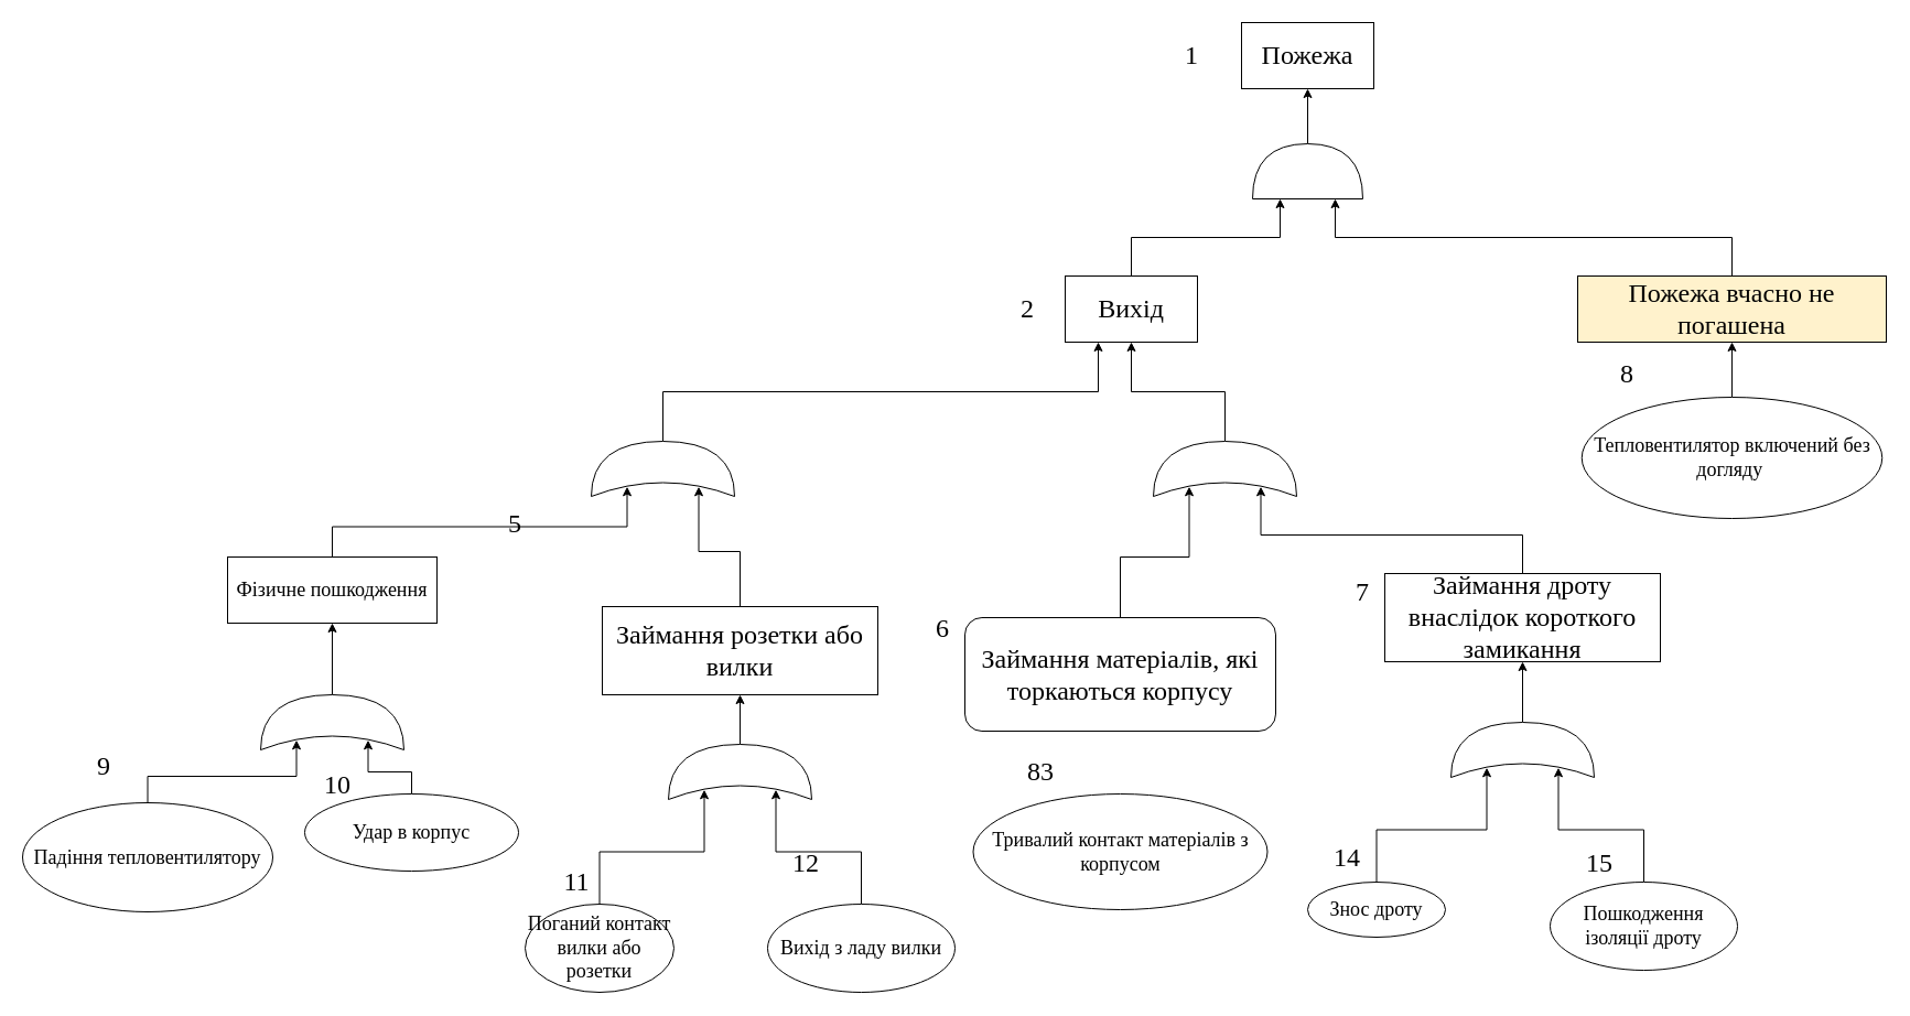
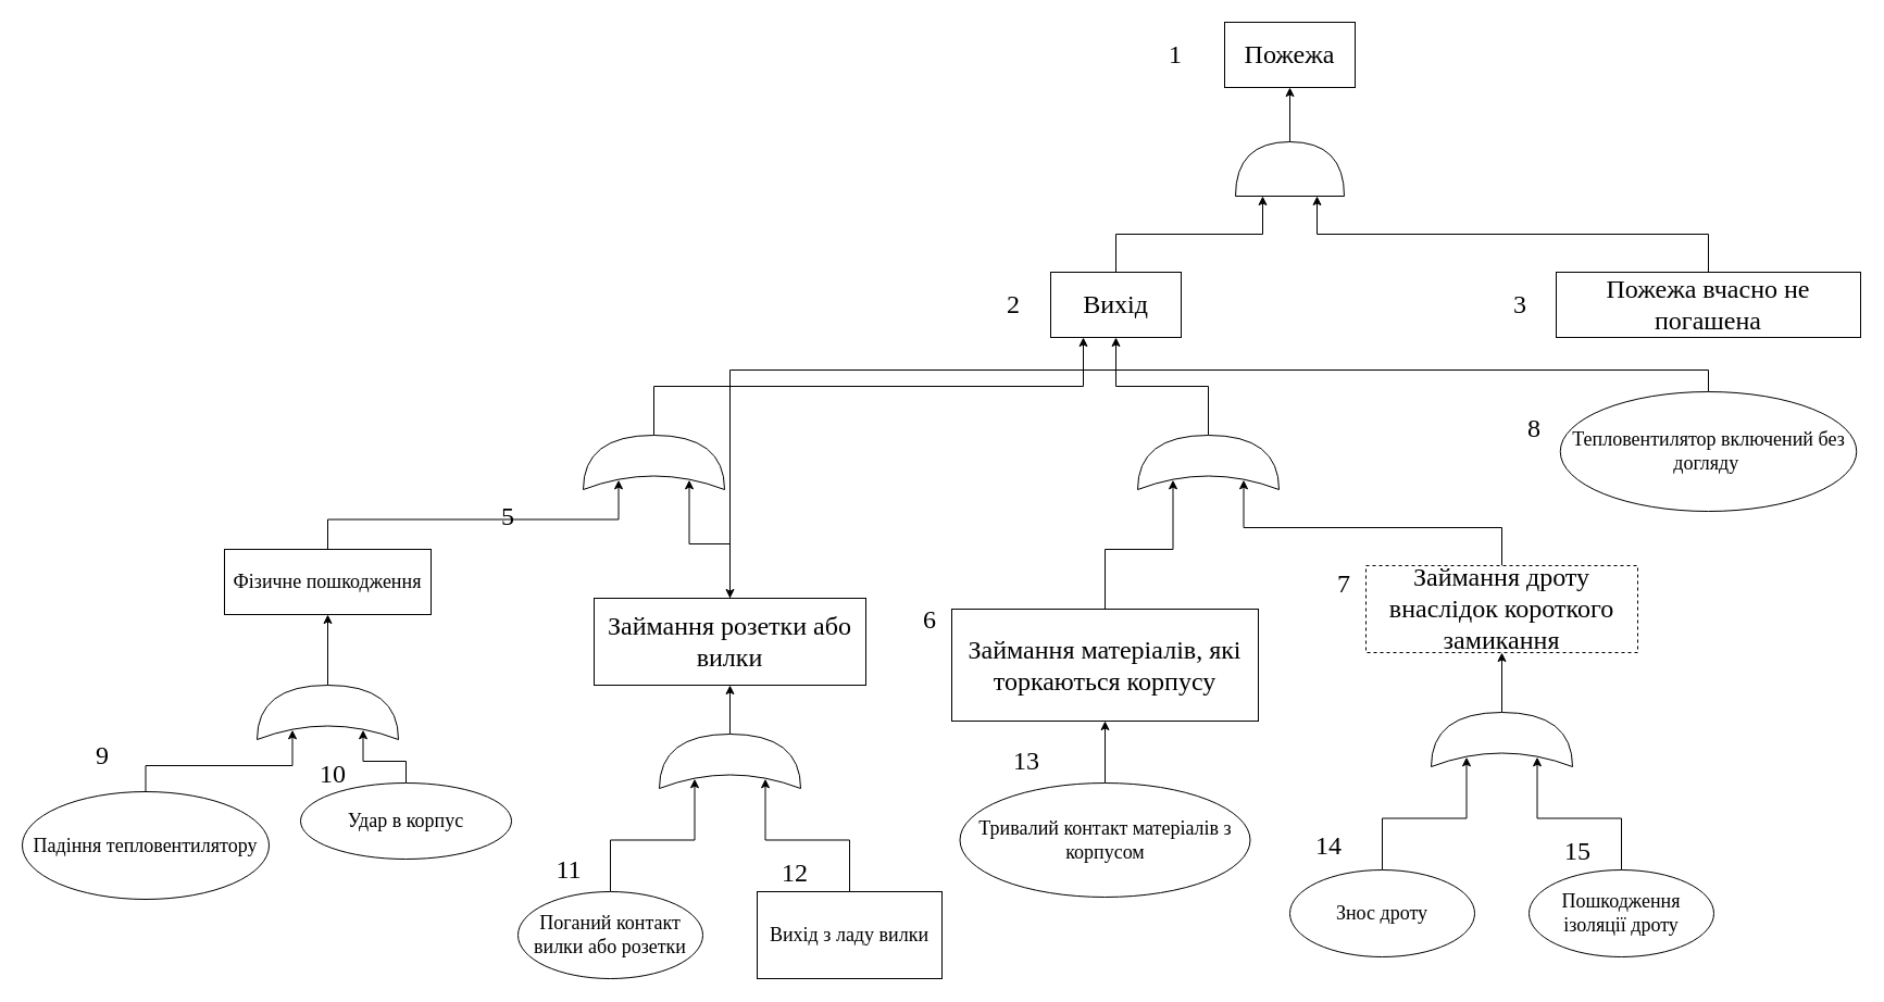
+ <mxCell id="41" value="&lt;font face=&quot;Times New Roman&quot; style=&quot;font-size: 24px&quot;&gt;3&lt;/font&gt;" style="text;html=1;strokeColor=none;fillColor=none;align=center;verticalAlign=middle;whiteSpace=wrap;rounded=0;" vertex="1" parent="1"><mxGeometry x="1378" y="270" width="40" height="20" as="geometry" /></mxCell>
- <mxCell id="8" value="&lt;font face=&quot;Times New Roman&quot; style=&quot;font-size: 24px&quot;&gt;Пожежа вчасно не погашена&lt;/font&gt;" style="rounded=0;whiteSpace=wrap;html=1;fillColor=#fff2cc;" vertex="1" parent="1"><mxGeometry x="1431" y="250" width="280" height="60" as="geometry" /></mxCell>
+ <mxCell id="8" value="&lt;font face=&quot;Times New Roman&quot; style=&quot;font-size: 24px&quot;&gt;Пожежа вчасно не погашена&lt;/font&gt;" style="rounded=0;whiteSpace=wrap;html=1;" vertex="1" parent="1"><mxGeometry x="1431" y="250" width="280" height="60" as="geometry" /></mxCell>
- <mxCell id="5" style="edgeStyle=orthogonalEdgeStyle;rounded=0;orthogonalLoop=1;jettySize=auto;html=1;exitX=0.5;exitY=0;exitDx=0;exitDy=0;entryX=0.5;entryY=1;entryDx=0;entryDy=0;" edge="1" parent="1" source="6" target="8"><mxGeometry relative="1" as="geometry" /></mxCell>
+ <mxCell id="5" style="edgeStyle=orthogonalEdgeStyle;rounded=0;orthogonalLoop=1;jettySize=auto;html=1;exitX=0.5;exitY=0;exitDx=0;exitDy=0;" edge="1" parent="1" source="6" target="14"><mxGeometry relative="1" as="geometry" /></mxCell>
- <mxCell id="45" value="&lt;font face=&quot;Times New Roman&quot; style=&quot;font-size: 24px&quot;&gt;8&lt;/font&gt;" style="text;html=1;strokeColor=none;fillColor=none;align=center;verticalAlign=middle;whiteSpace=wrap;rounded=0;" vertex="1" parent="1"><mxGeometry x="1456" y="329" width="40" height="20" as="geometry" /></mxCell>
+ <mxCell id="45" value="&lt;font face=&quot;Times New Roman&quot; style=&quot;font-size: 24px&quot;&gt;8&lt;/font&gt;" style="text;html=1;strokeColor=none;fillColor=none;align=center;verticalAlign=middle;whiteSpace=wrap;rounded=0;" vertex="1" parent="1"><mxGeometry x="1391" y="384" width="40" height="20" as="geometry" /></mxCell>
- <mxCell id="22" value="&lt;font face=&quot;Times New Roman&quot; style=&quot;font-size: 24px&quot;&gt;Займання дроту внаслідок короткого замикання&lt;/font&gt;" style="rounded=0;whiteSpace=wrap;html=1;" vertex="1" parent="1"><mxGeometry x="1256" y="520" width="250" height="80" as="geometry" /></mxCell>
+ <mxCell id="22" value="&lt;font face=&quot;Times New Roman&quot; style=&quot;font-size: 24px&quot;&gt;Займання дроту внаслідок короткого замикання&lt;/font&gt;" style="rounded=0;whiteSpace=wrap;html=1;dashed=1;" vertex="1" parent="1"><mxGeometry x="1256" y="520" width="250" height="80" as="geometry" /></mxCell>
- <mxCell id="47" value="&lt;font face=&quot;Times New Roman&quot; style=&quot;font-size: 24px&quot;&gt;Займання матеріалів, які торкаються корпусу&lt;/font&gt;" style="whiteSpace=wrap;html=1;rounded=1;" vertex="1" parent="1"><mxGeometry x="875" y="560" width="282" height="103" as="geometry" /></mxCell>
+ <mxCell id="47" value="&lt;font face=&quot;Times New Roman&quot; style=&quot;font-size: 24px&quot;&gt;Займання матеріалів, які торкаються корпусу&lt;/font&gt;" style="rounded=0;whiteSpace=wrap;html=1;" vertex="1" parent="1"><mxGeometry x="875" y="560" width="282" height="103" as="geometry" /></mxCell>
+ <mxCell id="48" style="edgeStyle=orthogonalEdgeStyle;rounded=0;orthogonalLoop=1;jettySize=auto;html=1;exitX=0.5;exitY=0;exitDx=0;exitDy=0;entryX=0.5;entryY=1;entryDx=0;entryDy=0;" edge="1" parent="1" source="49" target="47"><mxGeometry relative="1" as="geometry" /></mxCell>
- <mxCell id="54" value="&lt;font face=&quot;Times New Roman&quot; style=&quot;font-size: 24px&quot;&gt;83&lt;/font&gt;" style="text;html=1;strokeColor=none;fillColor=none;align=center;verticalAlign=middle;whiteSpace=wrap;rounded=0;" vertex="1" parent="1"><mxGeometry x="924" y="690" width="40" height="20" as="geometry" /></mxCell>
+ <mxCell id="54" value="&lt;font face=&quot;Times New Roman&quot; style=&quot;font-size: 24px&quot;&gt;13&lt;/font&gt;" style="text;html=1;strokeColor=none;fillColor=none;align=center;verticalAlign=middle;whiteSpace=wrap;rounded=0;" vertex="1" parent="1"><mxGeometry x="924" y="690" width="40" height="20" as="geometry" /></mxCell>
- <mxCell id="53" value="&lt;font face=&quot;Times New Roman&quot; style=&quot;font-size: 24px&quot;&gt;12&lt;/font&gt;" style="text;html=1;strokeColor=none;fillColor=none;align=center;verticalAlign=middle;whiteSpace=wrap;rounded=0;" vertex="1" parent="1"><mxGeometry x="711" y="773" width="40" height="20" as="geometry" /></mxCell>
+ <mxCell id="53" value="&lt;font face=&quot;Times New Roman&quot; style=&quot;font-size: 24px&quot;&gt;12&lt;/font&gt;" style="text;html=1;strokeColor=none;fillColor=none;align=center;verticalAlign=middle;whiteSpace=wrap;rounded=0;" vertex="1" parent="1"><mxGeometry x="711" y="793" width="40" height="20" as="geometry" /></mxCell>
- <mxCell id="26" value="&lt;font face=&quot;Times New Roman&quot;&gt;&lt;span style=&quot;font-size: 18px&quot;&gt;Знос дроту&lt;/span&gt;&lt;/font&gt;" style="ellipse;whiteSpace=wrap;html=1;" vertex="1" parent="1"><mxGeometry x="1186" y="800" width="125" height="50" as="geometry" /></mxCell>
+ <mxCell id="26" value="&lt;font face=&quot;Times New Roman&quot;&gt;&lt;span style=&quot;font-size: 18px&quot;&gt;Знос дроту&lt;/span&gt;&lt;/font&gt;" style="ellipse;whiteSpace=wrap;html=1;" vertex="1" parent="1"><mxGeometry x="1186" y="800" width="170" height="80" as="geometry" /></mxCell>
- <mxCell id="16" value="&lt;font face=&quot;Times New Roman&quot;&gt;&lt;span style=&quot;font-size: 18px&quot;&gt;Поганий контакт вилки або розетки&lt;/span&gt;&lt;/font&gt;" style="ellipse;whiteSpace=wrap;html=1;" vertex="1" parent="1"><mxGeometry x="476" y="820" width="135" height="80" as="geometry" /></mxCell>
+ <mxCell id="16" value="&lt;font face=&quot;Times New Roman&quot;&gt;&lt;span style=&quot;font-size: 18px&quot;&gt;Поганий контакт вилки або розетки&lt;/span&gt;&lt;/font&gt;" style="ellipse;whiteSpace=wrap;html=1;" vertex="1" parent="1"><mxGeometry x="476" y="820" width="170" height="80" as="geometry" /></mxCell>
- <mxCell id="20" value="&lt;font face=&quot;Times New Roman&quot;&gt;&lt;span style=&quot;font-size: 18px&quot;&gt;Вихід з ладу вилки&lt;/span&gt;&lt;/font&gt;" style="ellipse;whiteSpace=wrap;html=1;" vertex="1" parent="1"><mxGeometry x="696" y="820" width="170" height="80" as="geometry" /></mxCell>
+ <mxCell id="20" value="&lt;font face=&quot;Times New Roman&quot;&gt;&lt;span style=&quot;font-size: 18px&quot;&gt;Вихід з ладу вилки&lt;/span&gt;&lt;/font&gt;" style="whiteSpace=wrap;html=1;rounded=0;" vertex="1" parent="1"><mxGeometry x="696" y="820" width="170" height="80" as="geometry" /></mxCell>
